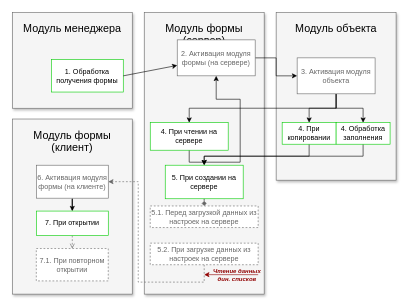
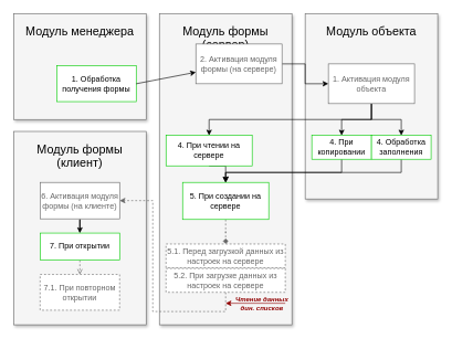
- <mxCell id="12" value="3. Активация модуля объекта" style="rounded=0;whiteSpace=wrap;html=1;strokeColor=#666666;fontColor=#666666;" parent="1" vertex="1"><mxGeometry x="495" y="96" width="130" height="60" as="geometry" /></mxCell>
+ <mxCell id="12" value="1. Активация модуля объекта" style="rounded=0;whiteSpace=wrap;html=1;strokeColor=#666666;fontColor=#666666;" parent="1" vertex="1"><mxGeometry x="495" y="96" width="130" height="60" as="geometry" /></mxCell>
- <mxCell id="17" style="edgeStyle=orthogonalEdgeStyle;rounded=0;orthogonalLoop=1;jettySize=auto;html=1;exitX=0.5;exitY=1;exitDx=0;exitDy=0;strokeColor=#000000;fontColor=#666666;" parent="1" source="18" target="8" edge="1"><mxGeometry relative="1" as="geometry" /></mxCell>
+ <mxCell id="17" style="edgeStyle=orthogonalEdgeStyle;rounded=0;orthogonalLoop=1;jettySize=auto;html=1;exitX=0.5;exitY=1;exitDx=0;exitDy=0;entryX=0.5;entryY=0;entryDx=0;entryDy=0;strokeColor=#000000;fontColor=#666666;" parent="1" source="18" target="21" edge="1"><mxGeometry relative="1" as="geometry" /></mxCell>
- <mxCell id="22" value="5.1. Перед загрузкой данных из настроек на сервере" style="rounded=0;whiteSpace=wrap;html=1;strokeColor=#666666;fontColor=#666666;dashed=1;" parent="1" vertex="1"><mxGeometry x="250" y="343" width="180" height="36" as="geometry" /></mxCell>
+ <mxCell id="22" value="5.1. Перед загрузкой данных из настроек на сервере" style="rounded=0;whiteSpace=wrap;html=1;strokeColor=#666666;fontColor=#666666;dashed=1;" parent="1" vertex="1"><mxGeometry x="250" y="368" width="180" height="36" as="geometry" /></mxCell>
